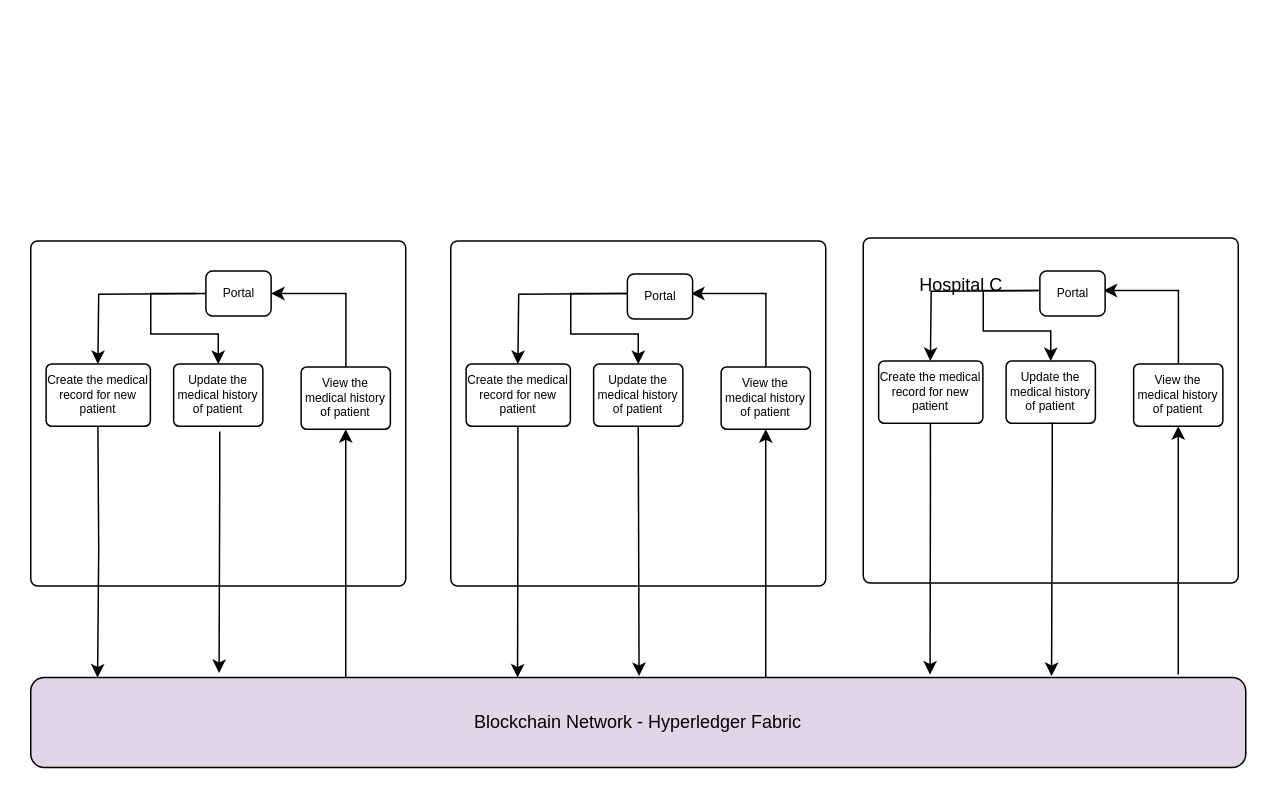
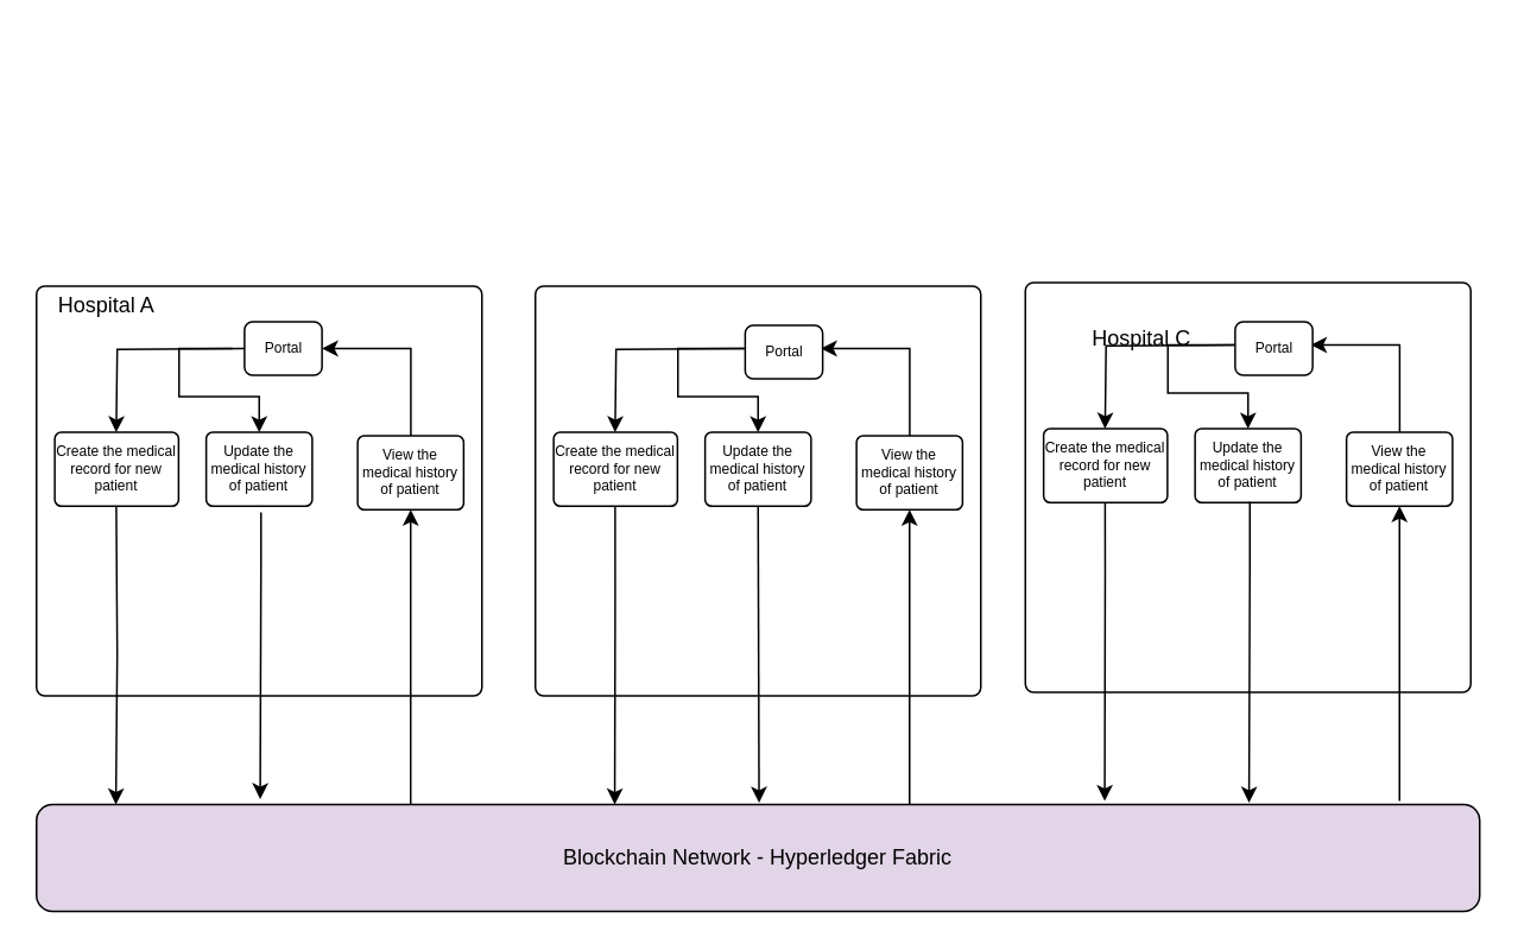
+ <mxCell id="14" value="Hospital A" style="text;html=1;align=center;verticalAlign=middle;resizable=0;points=[];autosize=1;" parent="1" vertex="1"><mxGeometry x="24" y="161" width="70" height="20" as="geometry" /></mxCell>
